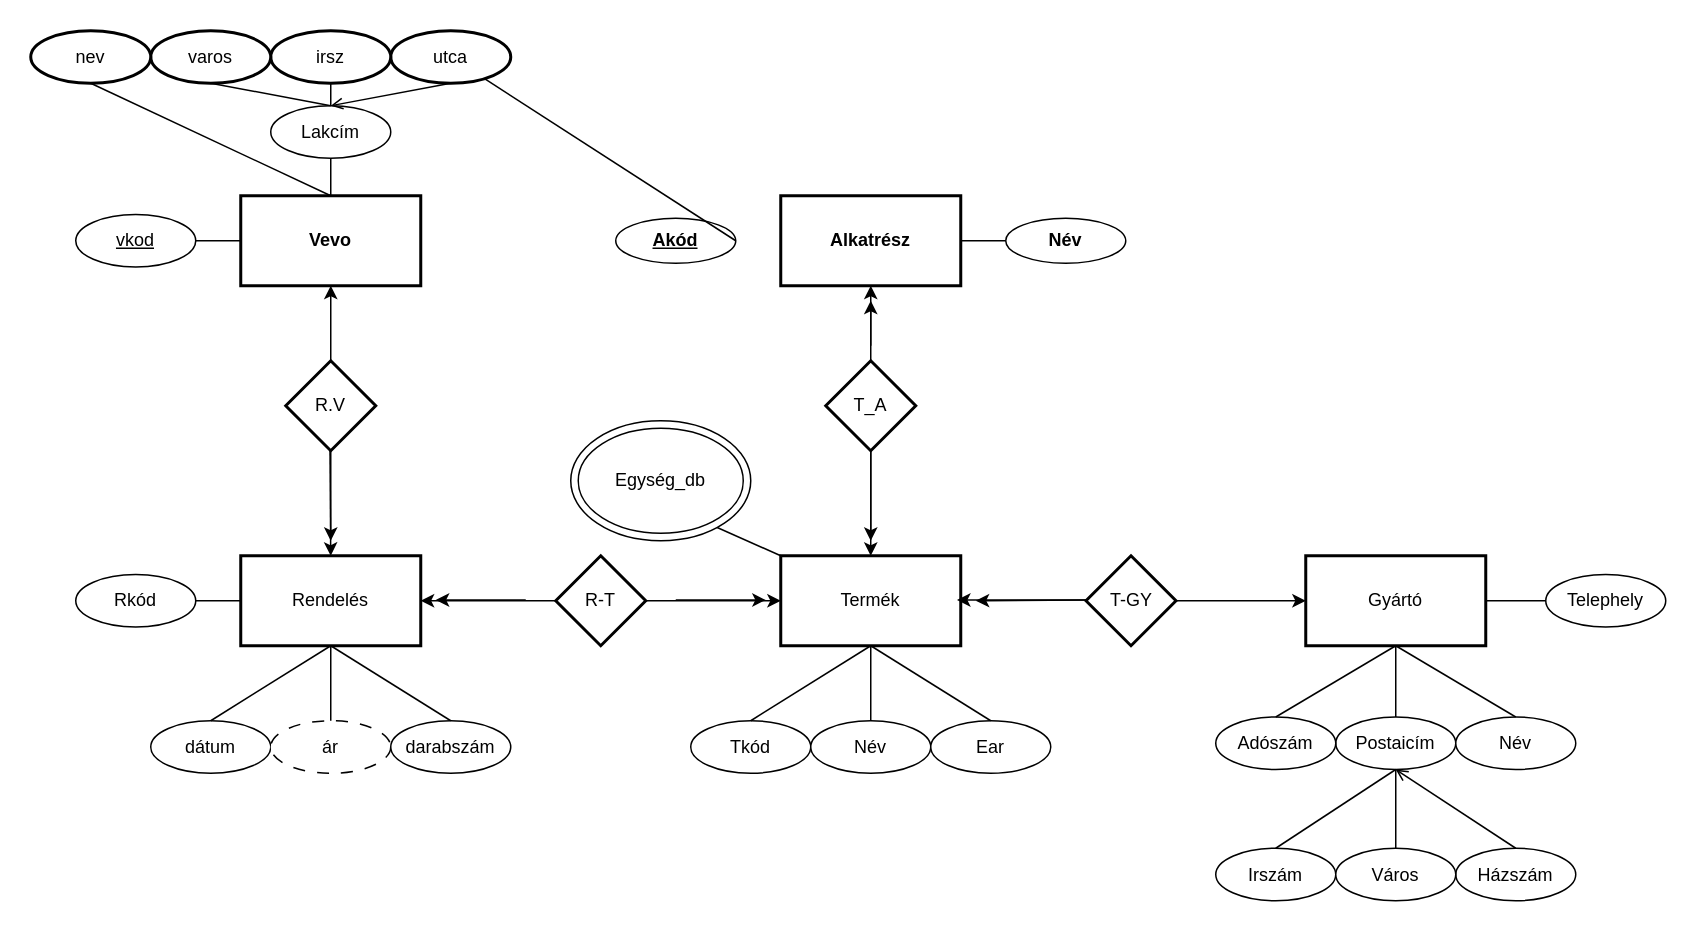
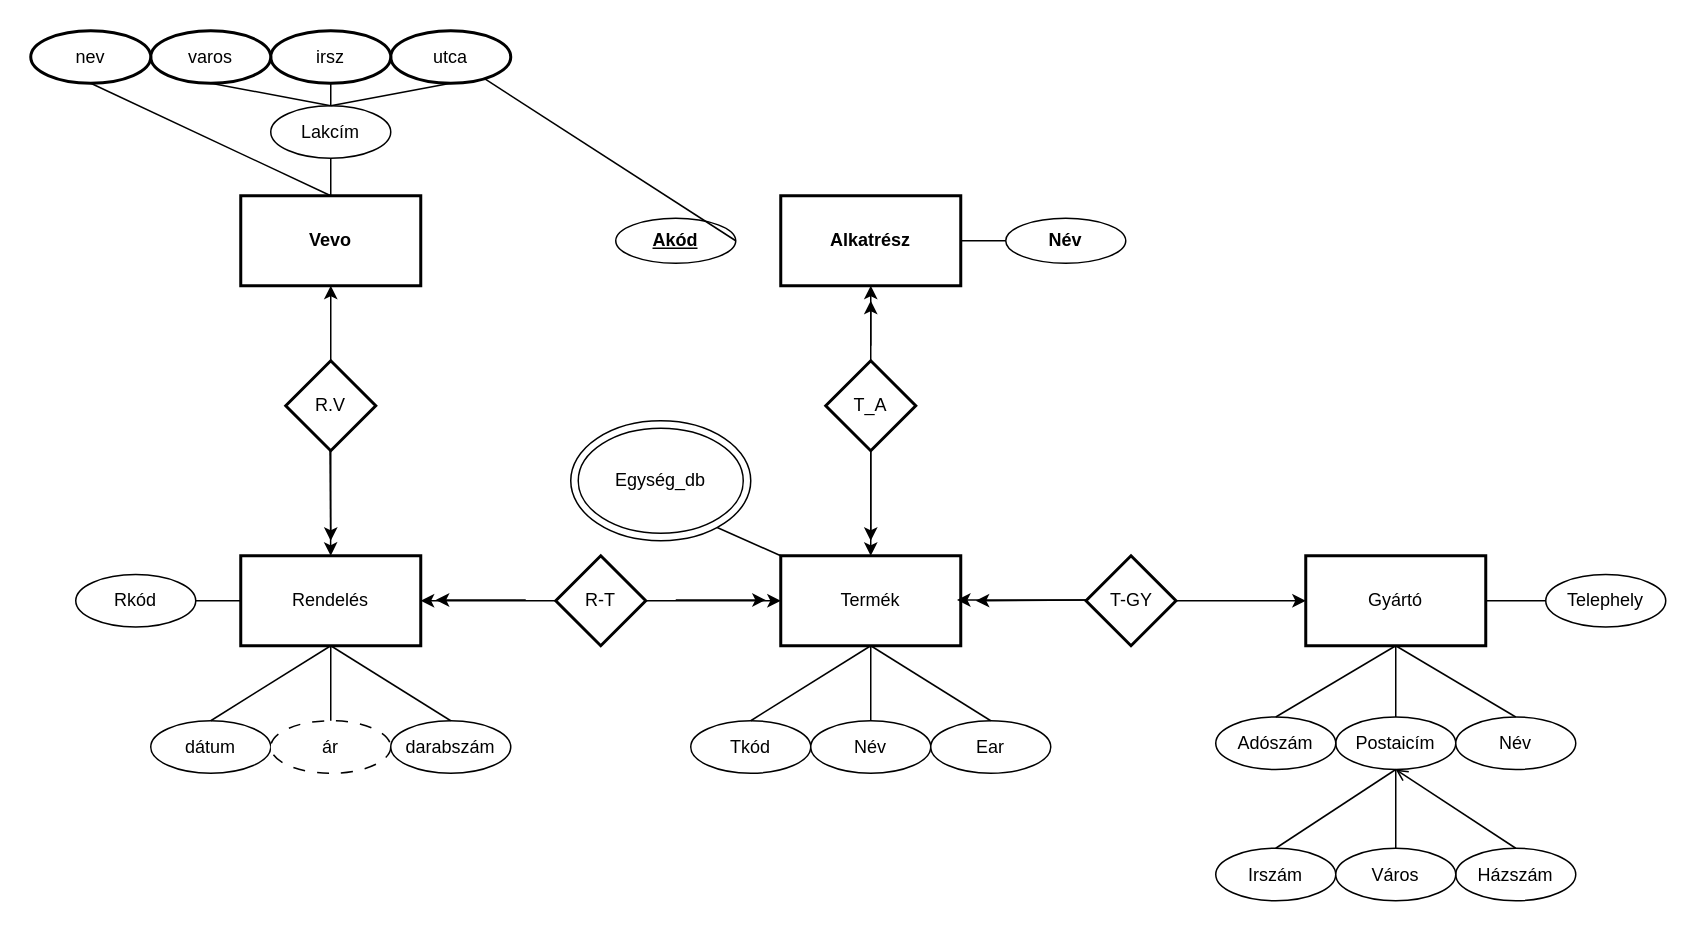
- <mxCell id="66" value="" style="endArrow=open;html=1;rounded=0;entryX=0.5;entryY=0;entryDx=0;entryDy=0;exitX=0.5;exitY=1;exitDx=0;exitDy=0;" parent="1" source="57" target="61" edge="1"><mxGeometry width="50" height="50" relative="1" as="geometry"><mxPoint x="125" y="180" as="sourcePoint" /><mxPoint x="180" y="180" as="targetPoint" /><Array as="points" /></mxGeometry></mxCell>
+ <mxCell id="66" value="" style="endArrow=none;html=1;rounded=0;entryX=0.5;entryY=0;entryDx=0;entryDy=0;exitX=0.5;exitY=1;exitDx=0;exitDy=0;" parent="1" source="57" target="61" edge="1"><mxGeometry width="50" height="50" relative="1" as="geometry"><mxPoint x="125" y="180" as="sourcePoint" /><mxPoint x="180" y="180" as="targetPoint" /><Array as="points" /></mxGeometry></mxCell>
- <mxCell id="58" value="&lt;u&gt;vkod&lt;/u&gt;" style="ellipse;whiteSpace=wrap;html=1;" parent="1" vertex="1"><mxGeometry x="50" y="142.5" width="80" height="35" as="geometry" /></mxCell>
- <mxCell id="64" value="" style="endArrow=none;html=1;rounded=0;entryX=0;entryY=0.5;entryDx=0;entryDy=0;exitX=1;exitY=0.5;exitDx=0;exitDy=0;" parent="1" source="58" target="56" edge="1"><mxGeometry width="50" height="50" relative="1" as="geometry"><mxPoint x="80" y="225" as="sourcePoint" /><mxPoint x="130" y="175" as="targetPoint" /></mxGeometry></mxCell>
